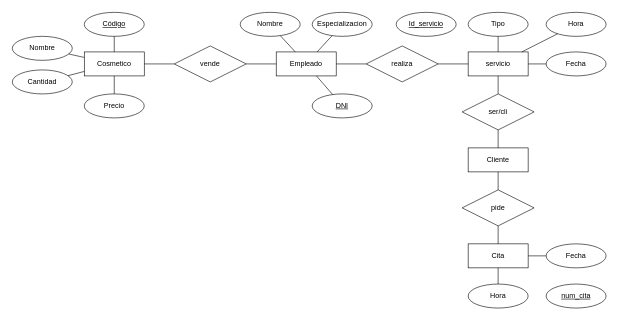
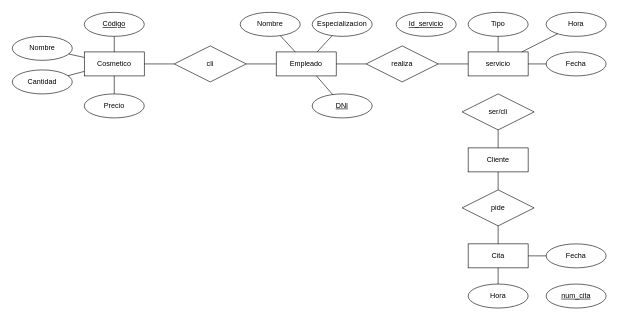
- <mxCell id="16" value="vende" style="shape=rhombus;perimeter=rhombusPerimeter;whiteSpace=wrap;html=1;align=center;" vertex="1" parent="1"><mxGeometry x="290" y="76" width="120" height="60" as="geometry" /></mxCell>
+ <mxCell id="16" value="cli" style="shape=rhombus;perimeter=rhombusPerimeter;whiteSpace=wrap;html=1;align=center;" vertex="1" parent="1"><mxGeometry x="290" y="76" width="120" height="60" as="geometry" /></mxCell>
- <mxCell id="14" value="" style="endArrow=none;html=1;rounded=0;" edge="1" parent="1" source="10" target="4"><mxGeometry relative="1" as="geometry"><mxPoint x="520" y="106" as="sourcePoint" /><mxPoint x="680" y="106" as="targetPoint" /></mxGeometry></mxCell>
